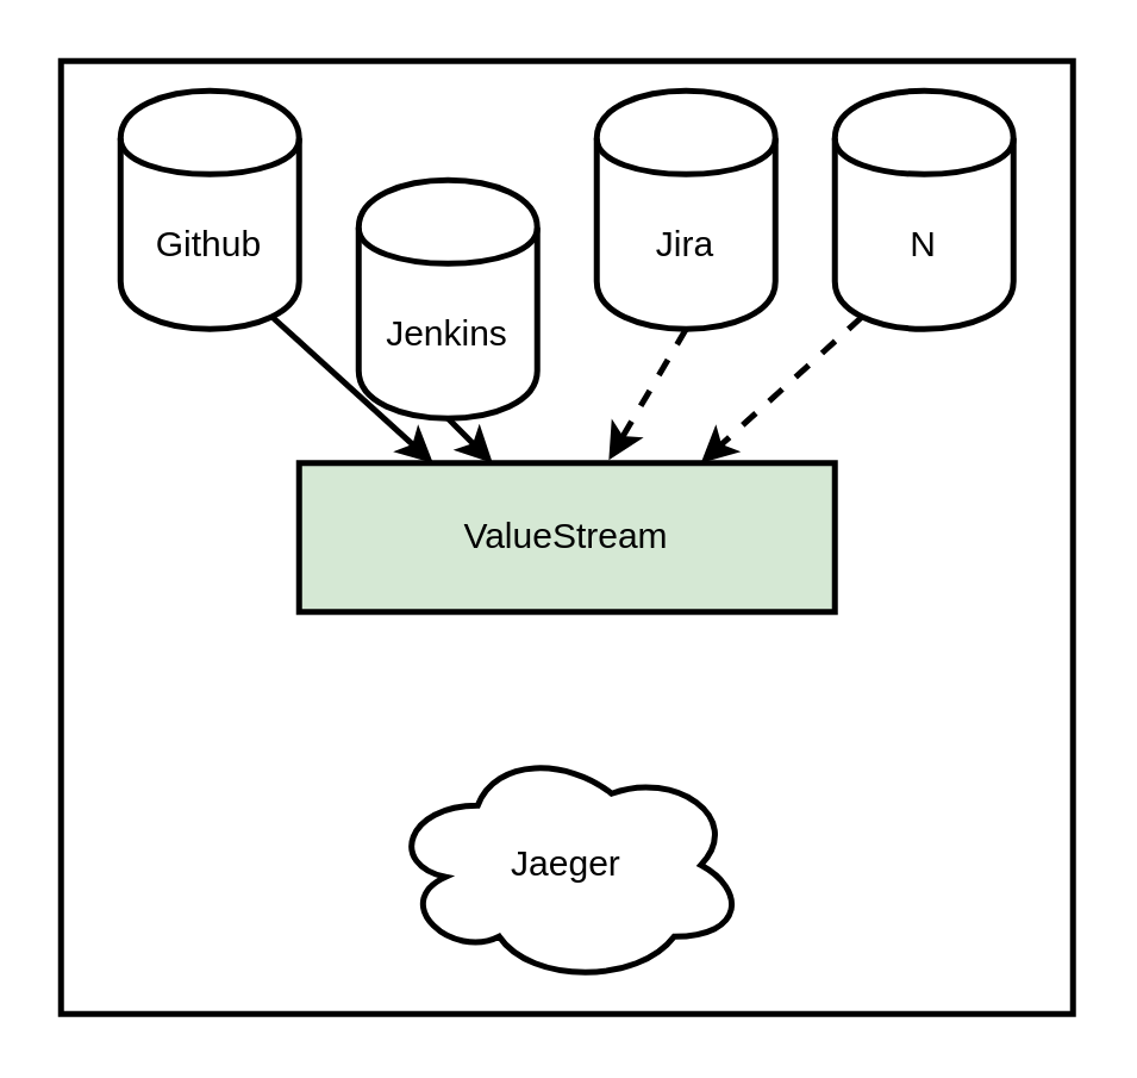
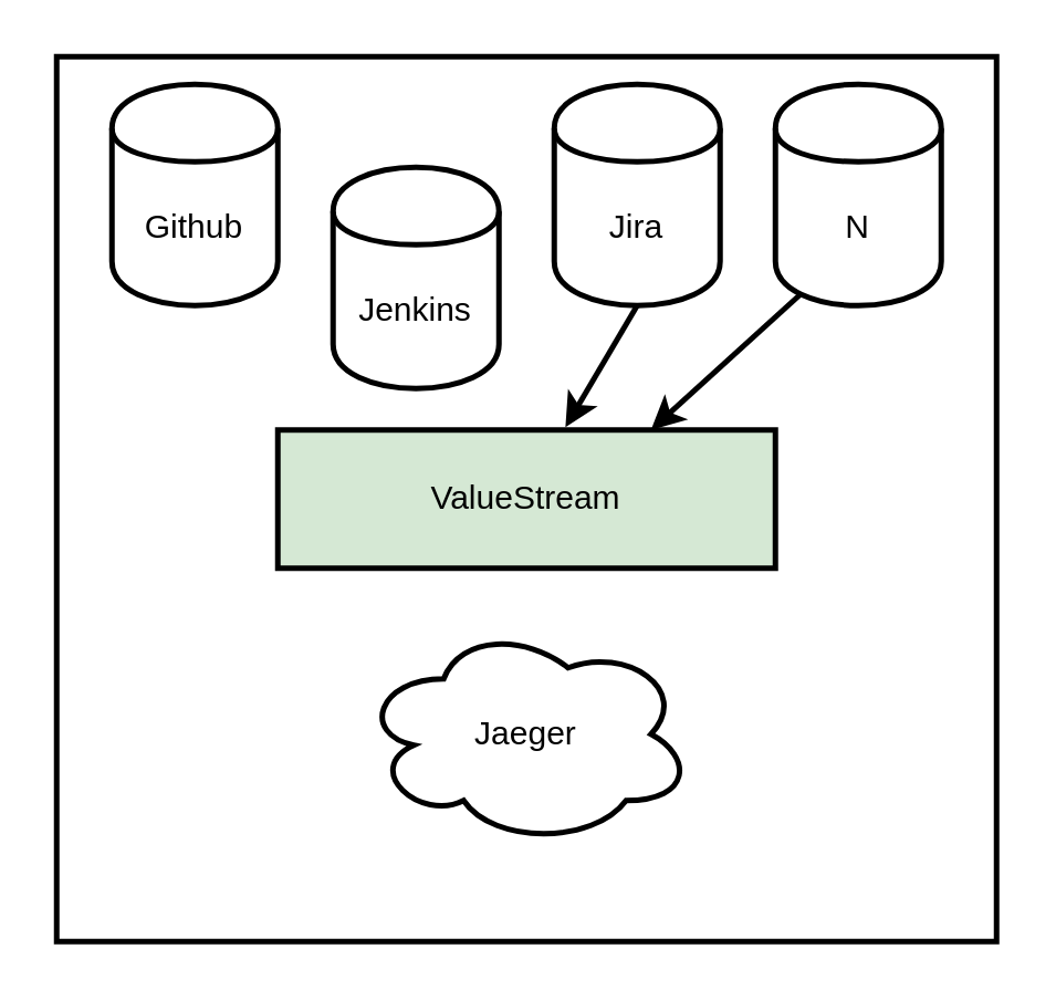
- <mxCell id="10" value="" style="endArrow=classic;html=1;exitX=0.5;exitY=1;exitDx=0;exitDy=0;entryX=0.578;entryY=-0.02;entryDx=0;entryDy=0;entryPerimeter=0;strokeWidth=2;dashed=1;" edge="1" parent="1" source="5" target="7"><mxGeometry width="50" height="50" relative="1" as="geometry"><mxPoint x="160" y="120" as="sourcePoint" /><mxPoint x="185.714" y="165" as="targetPoint" /></mxGeometry></mxCell>
+ <mxCell id="10" value="" style="endArrow=classic;html=1;exitX=0.5;exitY=1;exitDx=0;exitDy=0;entryX=0.578;entryY=-0.02;entryDx=0;entryDy=0;entryPerimeter=0;strokeWidth=2;" edge="1" parent="1" source="5" target="7"><mxGeometry width="50" height="50" relative="1" as="geometry"><mxPoint x="160" y="120" as="sourcePoint" /><mxPoint x="185.714" y="165" as="targetPoint" /></mxGeometry></mxCell>
- <mxCell id="8" value="" style="endArrow=classic;html=1;exitX=0.85;exitY=0.95;exitDx=0;exitDy=0;exitPerimeter=0;entryX=0.25;entryY=0;entryDx=0;entryDy=0;strokeWidth=2;" edge="1" parent="1" source="3" target="7"><mxGeometry width="50" height="50" relative="1" as="geometry"><mxPoint x="40" y="280" as="sourcePoint" /><mxPoint x="90" y="230" as="targetPoint" /></mxGeometry></mxCell>
- <mxCell id="11" value="" style="endArrow=classic;html=1;exitX=0.15;exitY=0.95;exitDx=0;exitDy=0;entryX=0.75;entryY=0;entryDx=0;entryDy=0;exitPerimeter=0;strokeWidth=2;dashed=1;" edge="1" parent="1" source="6" target="7"><mxGeometry width="50" height="50" relative="1" as="geometry"><mxPoint x="240" y="120" as="sourcePoint" /><mxPoint x="210" y="170" as="targetPoint" /></mxGeometry></mxCell>
+ <mxCell id="11" value="" style="endArrow=classic;html=1;exitX=0.15;exitY=0.95;exitDx=0;exitDy=0;entryX=0.75;entryY=0;entryDx=0;entryDy=0;exitPerimeter=0;strokeWidth=2;" edge="1" parent="1" source="6" target="7"><mxGeometry width="50" height="50" relative="1" as="geometry"><mxPoint x="240" y="120" as="sourcePoint" /><mxPoint x="210" y="170" as="targetPoint" /></mxGeometry></mxCell>
- <mxCell id="9" value="" style="endArrow=classic;html=1;exitX=0.5;exitY=1;exitDx=0;exitDy=0;strokeWidth=2;" edge="1" parent="1" source="4" target="7"><mxGeometry width="50" height="50" relative="1" as="geometry"><mxPoint x="40" y="280" as="sourcePoint" /><mxPoint x="90" y="230" as="targetPoint" /></mxGeometry></mxCell>
- <mxCell id="12" value="Jaeger" style="ellipse;shape=cloud;whiteSpace=wrap;html=1;strokeWidth=2;" vertex="1" parent="1"><mxGeometry x="130" y="250" width="120" height="80" as="geometry" /></mxCell>
+ <mxCell id="12" value="Jaeger" style="ellipse;shape=cloud;whiteSpace=wrap;html=1;strokeWidth=2;" vertex="1" parent="1"><mxGeometry x="130" y="225" width="120" height="80" as="geometry" /></mxCell>
